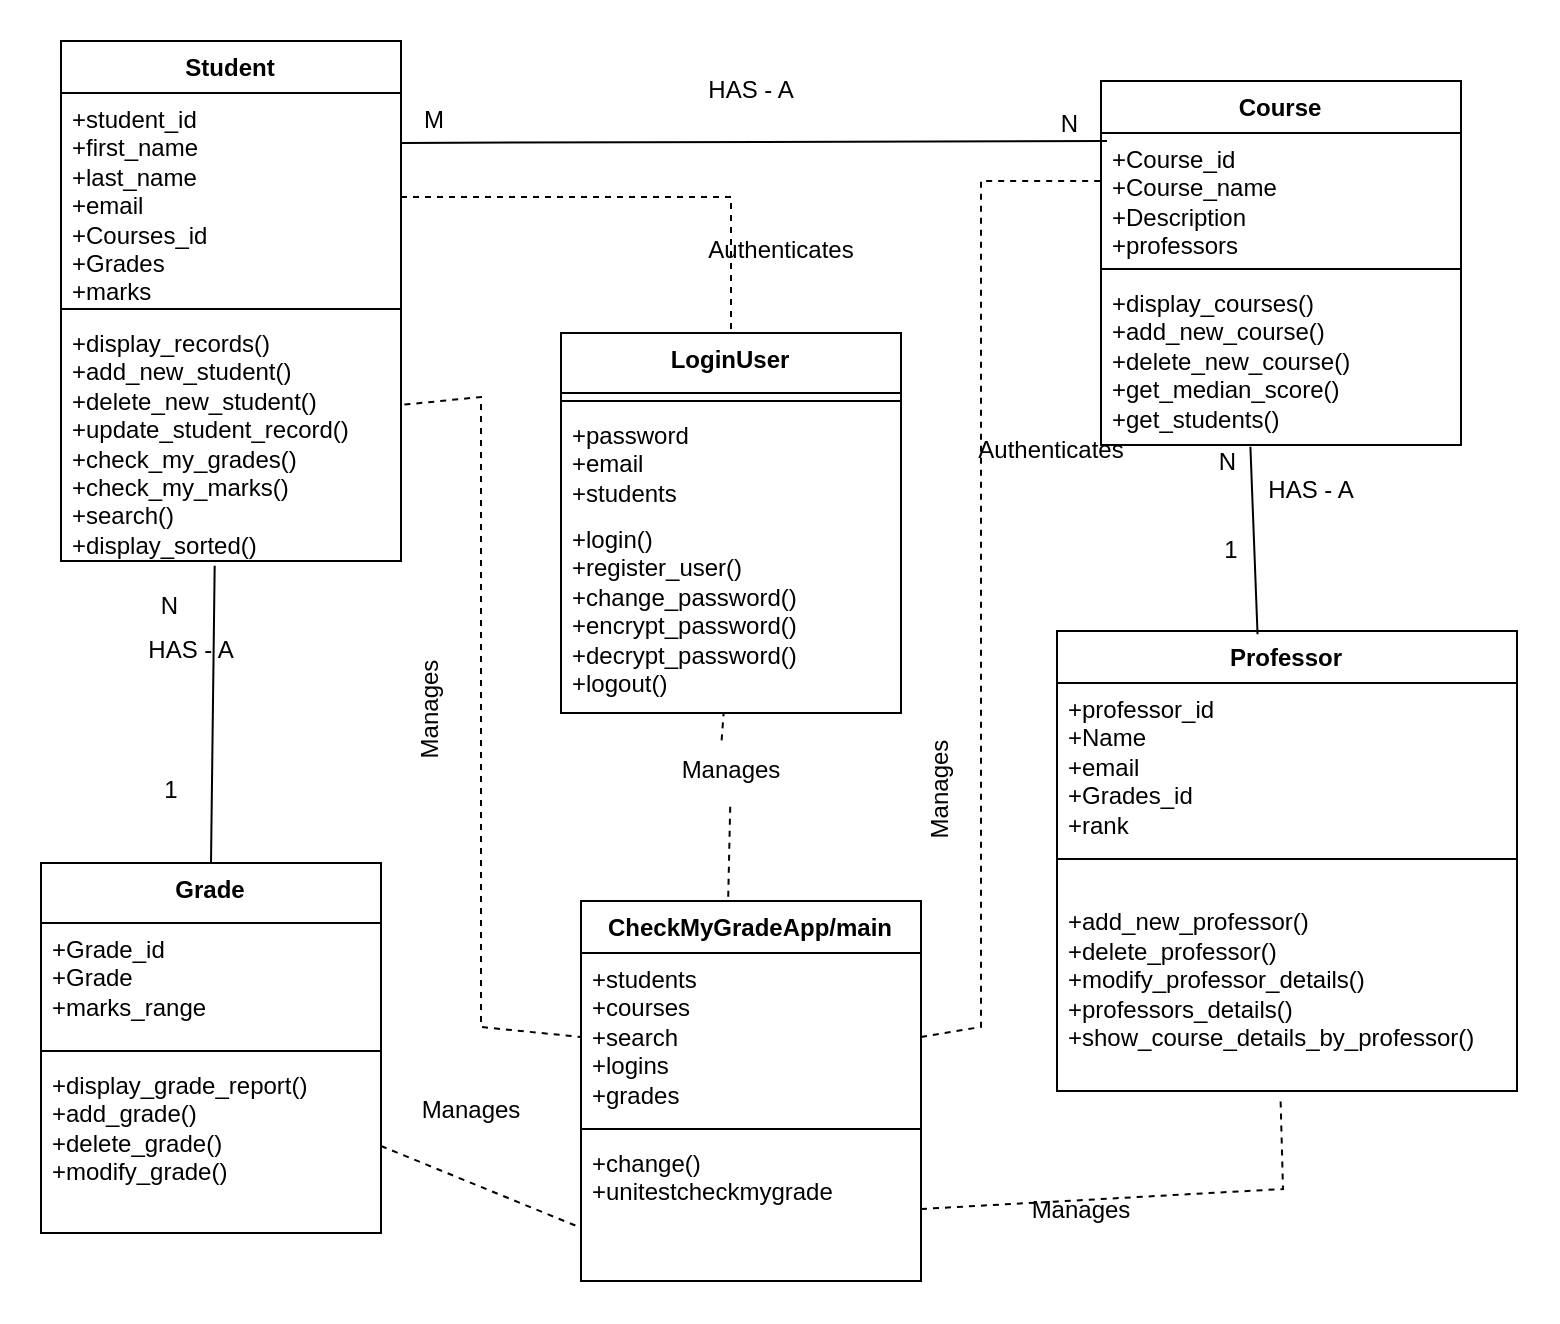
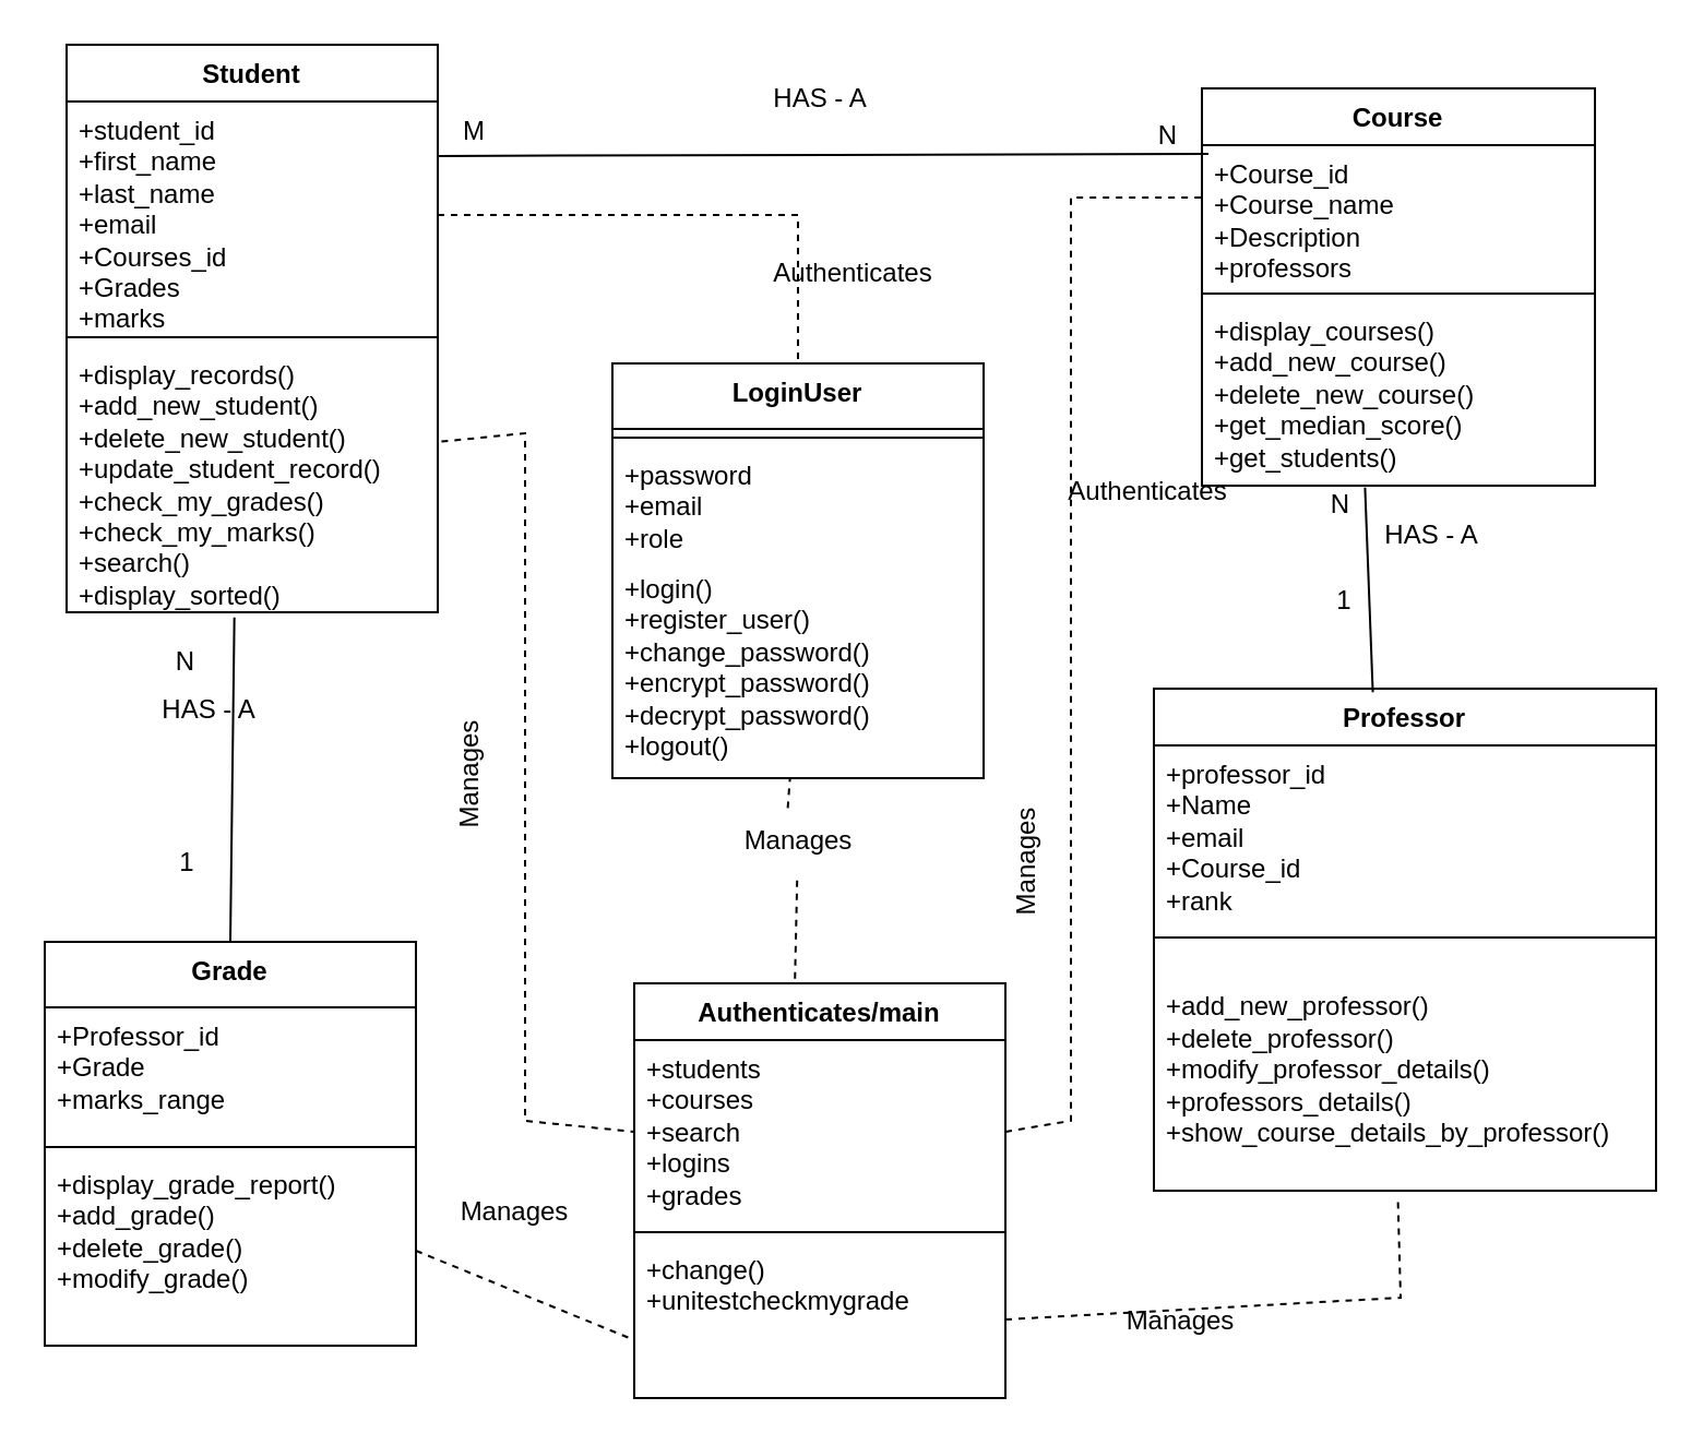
- <mxCell id="32" value="&lt;div&gt;+password&lt;/div&gt;&lt;div&gt;+email&lt;/div&gt;&lt;div&gt;+students&lt;/div&gt;" style="text;strokeColor=none;fillColor=none;align=left;verticalAlign=top;spacingLeft=4;spacingRight=4;overflow=hidden;rotatable=0;points=[[0,0.5],[1,0.5]];portConstraint=eastwest;whiteSpace=wrap;html=1;" parent="30" vertex="1"><mxGeometry y="38" width="170" height="52" as="geometry" /></mxCell>
+ <mxCell id="32" value="&lt;div&gt;+password&lt;/div&gt;&lt;div&gt;+email&lt;/div&gt;&lt;div&gt;+role&lt;/div&gt;" style="text;strokeColor=none;fillColor=none;align=left;verticalAlign=top;spacingLeft=4;spacingRight=4;overflow=hidden;rotatable=0;points=[[0,0.5],[1,0.5]];portConstraint=eastwest;whiteSpace=wrap;html=1;" parent="30" vertex="1"><mxGeometry y="38" width="170" height="52" as="geometry" /></mxCell>
- <mxCell id="7" value="&lt;div&gt;+professor_id&lt;/div&gt;+Name&lt;div&gt;+email&lt;/div&gt;&lt;div&gt;+Grades_id&lt;/div&gt;&lt;div&gt;+rank&lt;/div&gt;" style="text;strokeColor=none;fillColor=none;align=left;verticalAlign=top;spacingLeft=4;spacingRight=4;overflow=hidden;rotatable=0;points=[[0,0.5],[1,0.5]];portConstraint=eastwest;whiteSpace=wrap;html=1;" parent="6" vertex="1"><mxGeometry y="26" width="230" height="84" as="geometry" /></mxCell>
+ <mxCell id="7" value="&lt;div&gt;+professor_id&lt;/div&gt;+Name&lt;div&gt;+email&lt;/div&gt;&lt;div&gt;+Course_id&lt;/div&gt;&lt;div&gt;+rank&lt;/div&gt;" style="text;strokeColor=none;fillColor=none;align=left;verticalAlign=top;spacingLeft=4;spacingRight=4;overflow=hidden;rotatable=0;points=[[0,0.5],[1,0.5]];portConstraint=eastwest;whiteSpace=wrap;html=1;" parent="6" vertex="1"><mxGeometry y="26" width="230" height="84" as="geometry" /></mxCell>
- <mxCell id="10" value="CheckMyGradeApp/main" style="swimlane;fontStyle=1;align=center;verticalAlign=top;childLayout=stackLayout;horizontal=1;startSize=26;horizontalStack=0;resizeParent=1;resizeParentMax=0;resizeLast=0;collapsible=1;marginBottom=0;whiteSpace=wrap;html=1;" parent="1" vertex="1"><mxGeometry x="290" y="450" width="170" height="190" as="geometry" /></mxCell>
+ <mxCell id="10" value="Authenticates/main" style="swimlane;fontStyle=1;align=center;verticalAlign=top;childLayout=stackLayout;horizontal=1;startSize=26;horizontalStack=0;resizeParent=1;resizeParentMax=0;resizeLast=0;collapsible=1;marginBottom=0;whiteSpace=wrap;html=1;" parent="1" vertex="1"><mxGeometry x="290" y="450" width="170" height="190" as="geometry" /></mxCell>
- <mxCell id="15" value="+Grade_id &lt;br&gt;+Grade &lt;br&gt;+marks_range&amp;nbsp;" style="text;strokeColor=none;fillColor=none;align=left;verticalAlign=top;spacingLeft=4;spacingRight=4;overflow=hidden;rotatable=0;points=[[0,0.5],[1,0.5]];portConstraint=eastwest;whiteSpace=wrap;html=1;" parent="14" vertex="1"><mxGeometry y="30" width="170" height="60" as="geometry" /></mxCell>
+ <mxCell id="15" value="+Professor_id &lt;br&gt;+Grade &lt;br&gt;+marks_range&amp;nbsp;" style="text;strokeColor=none;fillColor=none;align=left;verticalAlign=top;spacingLeft=4;spacingRight=4;overflow=hidden;rotatable=0;points=[[0,0.5],[1,0.5]];portConstraint=eastwest;whiteSpace=wrap;html=1;" parent="14" vertex="1"><mxGeometry y="30" width="170" height="60" as="geometry" /></mxCell>
